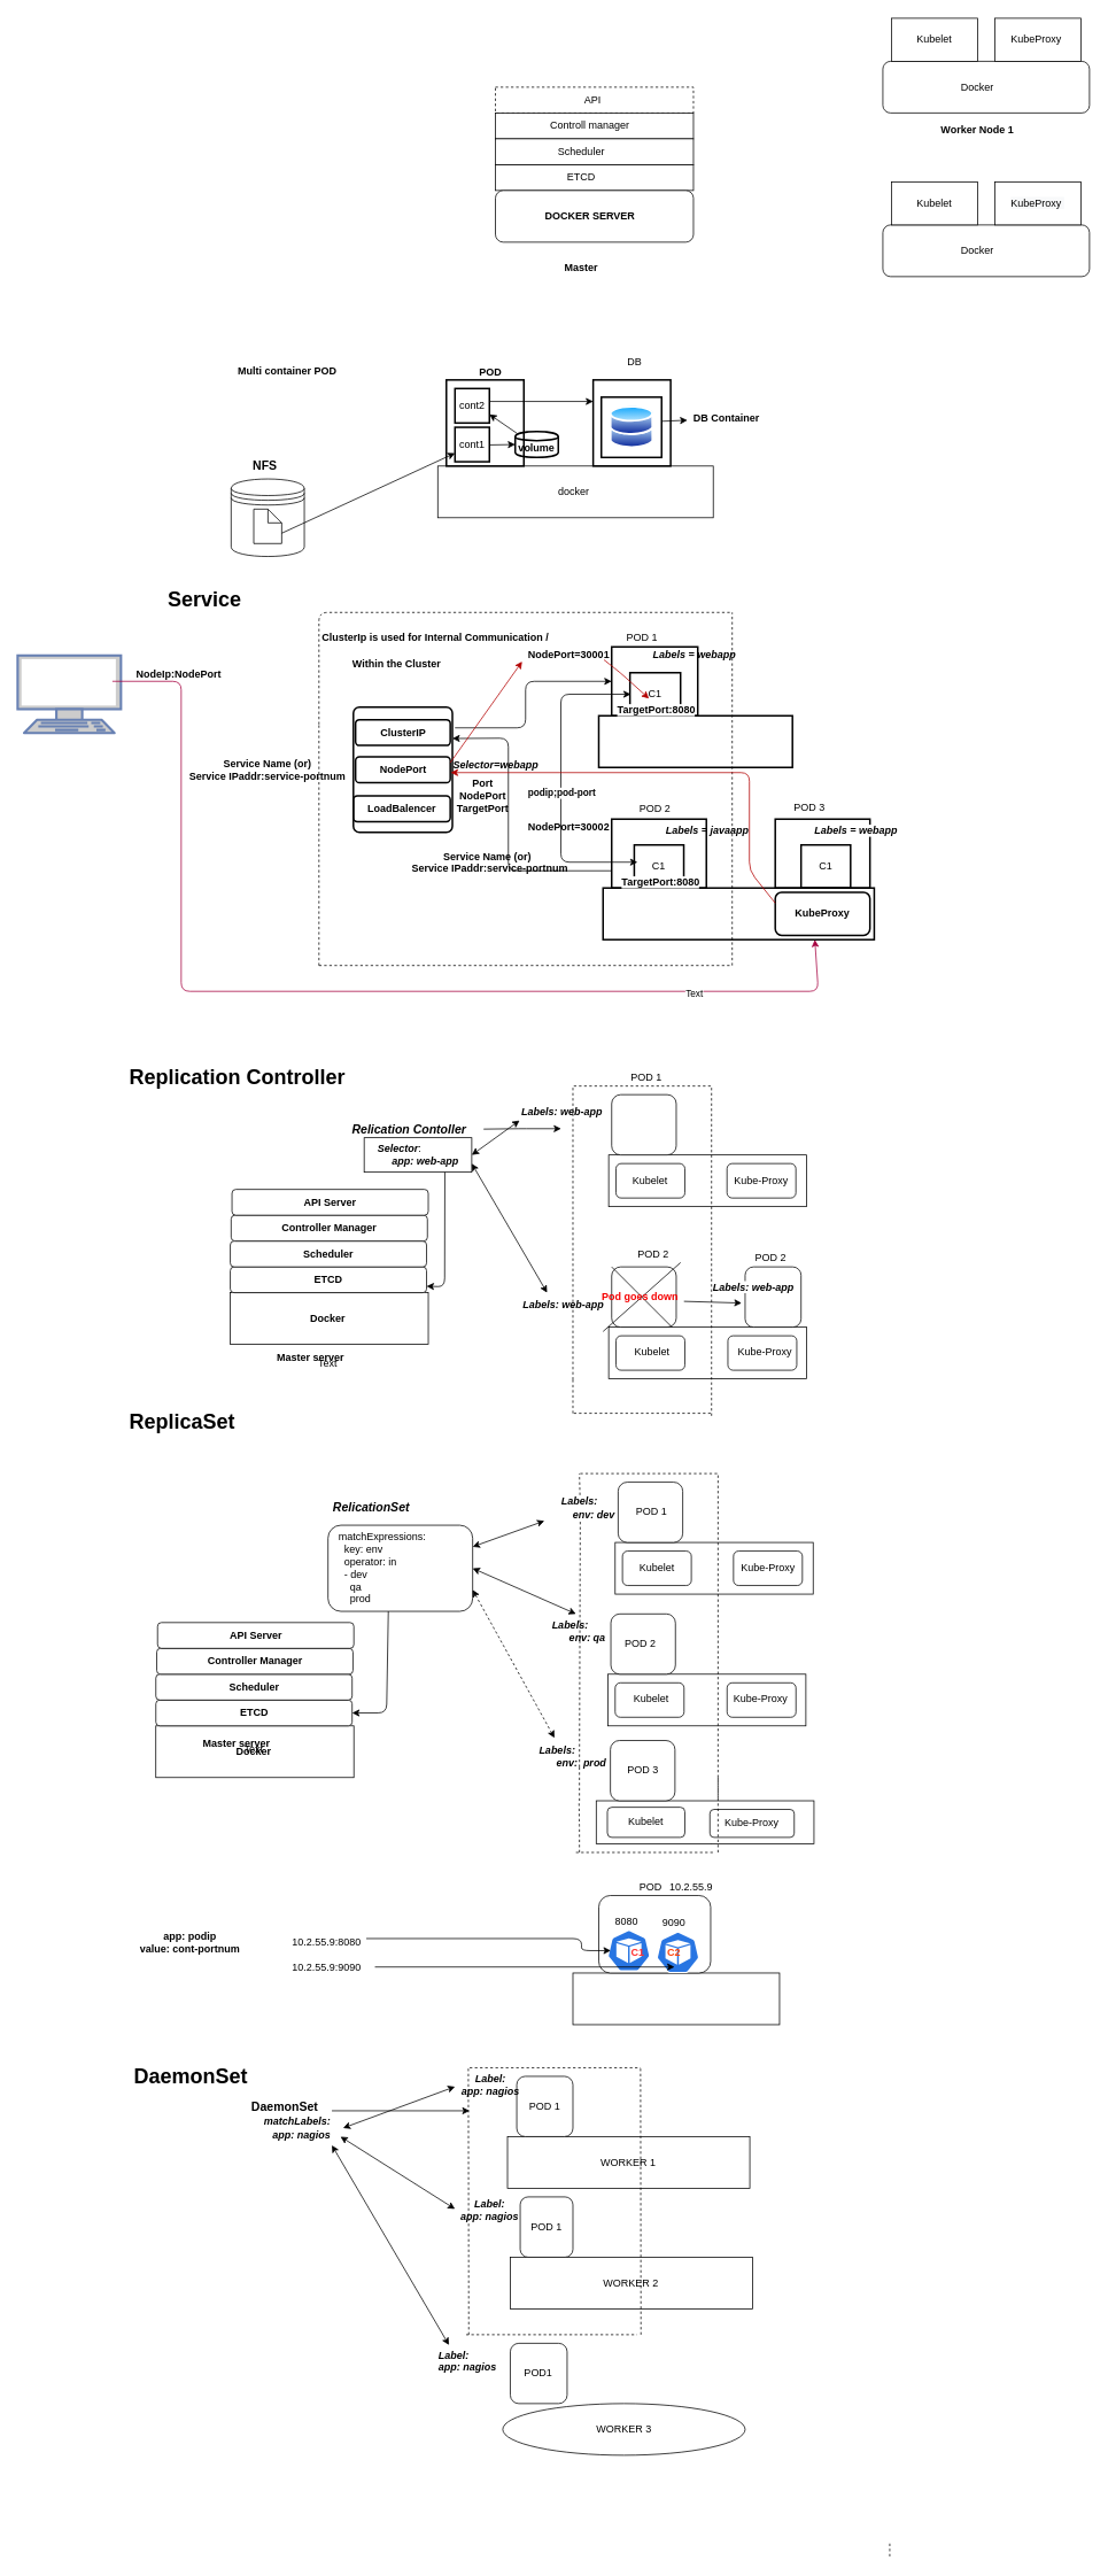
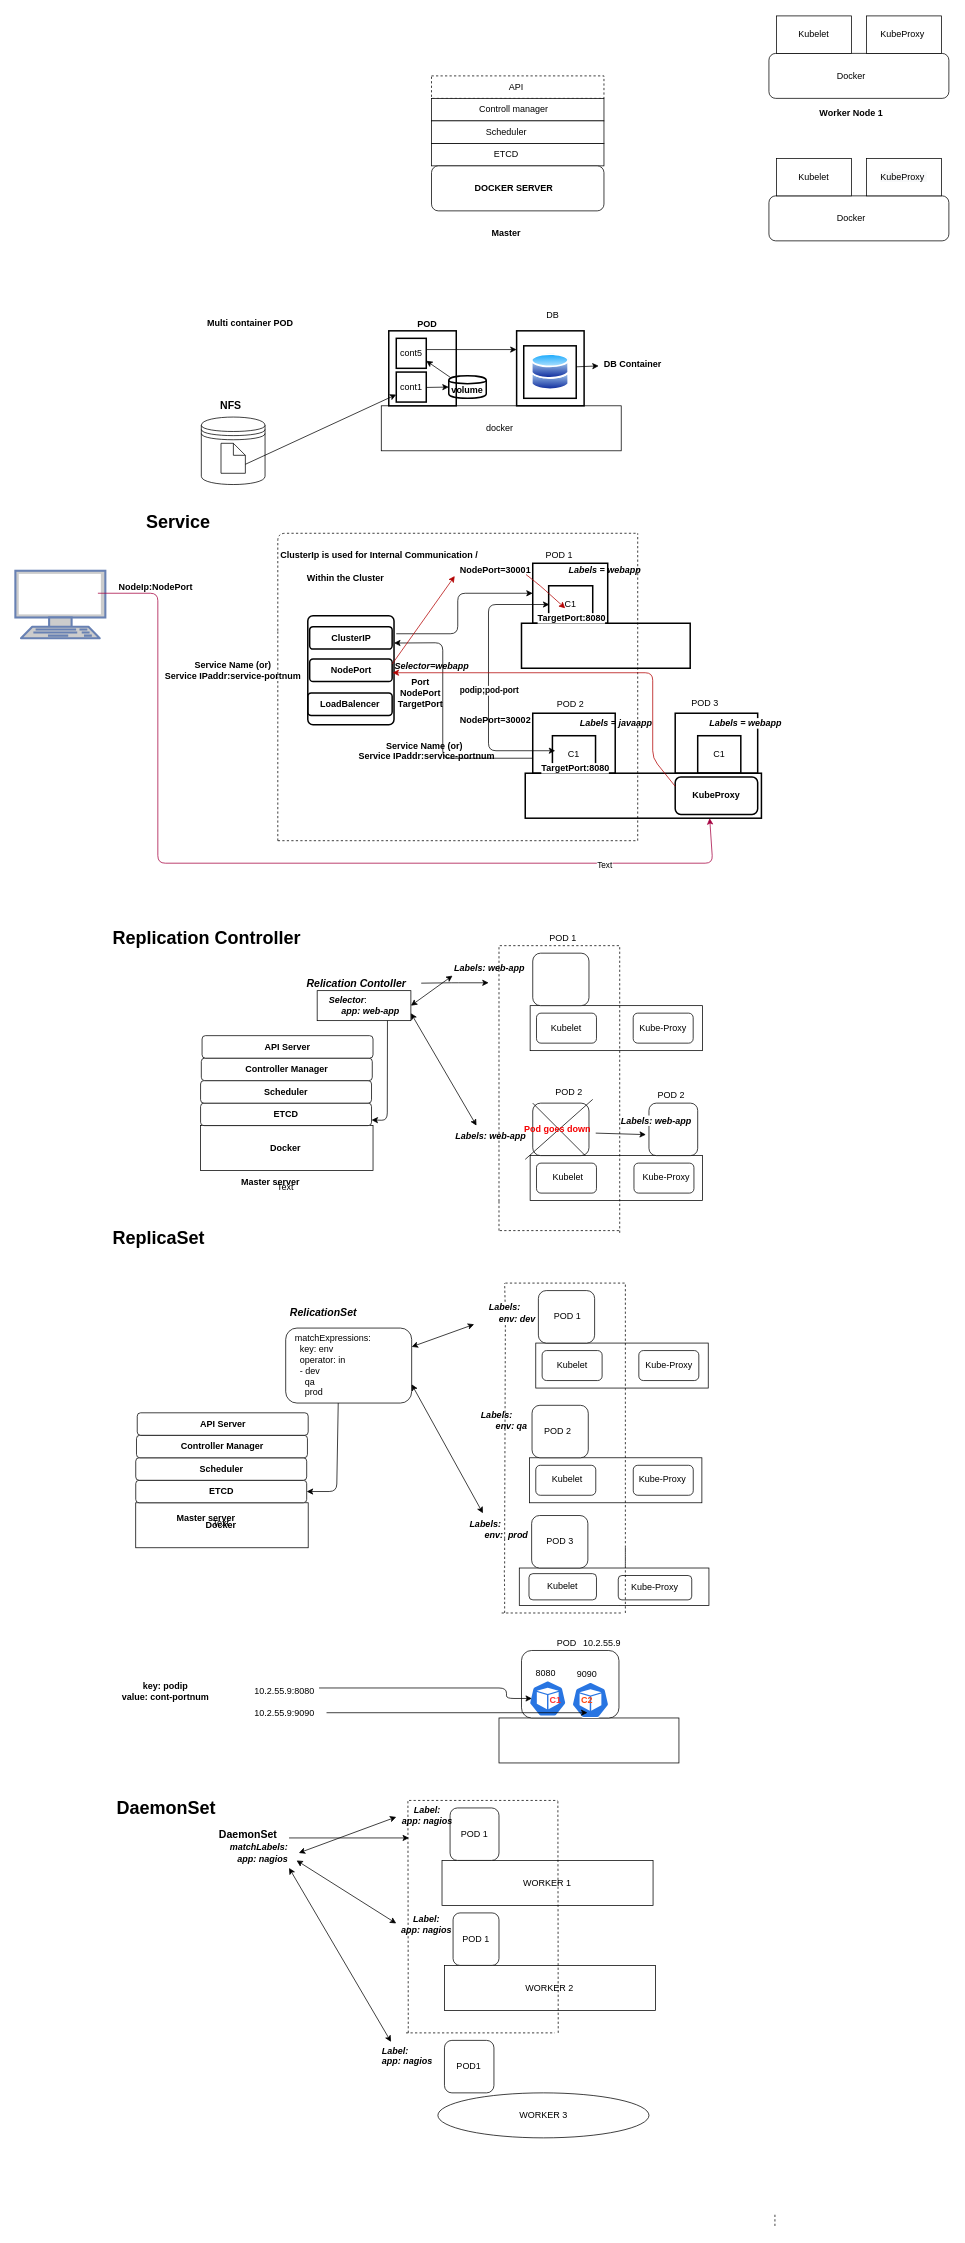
- <mxCell id="27" value="cont2" style="rounded=0;whiteSpace=wrap;html=1;strokeWidth=2;" vertex="1" parent="1"><mxGeometry x="528" y="450" width="40" height="40" as="geometry" /></mxCell>
+ <mxCell id="27" value="cont5" style="rounded=0;whiteSpace=wrap;html=1;strokeWidth=2;" vertex="1" parent="1"><mxGeometry x="528" y="450" width="40" height="40" as="geometry" /></mxCell>
- <mxCell id="153" value="" style="endArrow=classic;startArrow=classic;html=1;entryX=1;entryY=0.5;entryDx=0;entryDy=0;exitX=0.25;exitY=0;exitDx=0;exitDy=0;" edge="1" parent="1" source="151" target="150"><mxGeometry width="50" height="50" relative="1" as="geometry"><mxPoint x="609.53" y="1960" as="sourcePoint" /><mxPoint x="659.53" y="1910" as="targetPoint" /></mxGeometry></mxCell>
- <mxCell id="167" value="" style="endArrow=classic;startArrow=classic;html=1;exitX=0.167;exitY=-0.033;exitDx=0;exitDy=0;exitPerimeter=0;entryX=1;entryY=0.75;entryDx=0;entryDy=0;dashed=1;" edge="1" parent="1" source="166" target="150"><mxGeometry width="50" height="50" relative="1" as="geometry"><mxPoint x="496.53" y="1870" as="sourcePoint" /><mxPoint x="546.53" y="1820" as="targetPoint" /></mxGeometry></mxCell>
+ <mxCell id="167" value="" style="endArrow=classic;startArrow=classic;html=1;exitX=0.167;exitY=-0.033;exitDx=0;exitDy=0;exitPerimeter=0;entryX=1;entryY=0.75;entryDx=0;entryDy=0;" edge="1" parent="1" source="166" target="150"><mxGeometry width="50" height="50" relative="1" as="geometry"><mxPoint x="496.53" y="1870" as="sourcePoint" /><mxPoint x="546.53" y="1820" as="targetPoint" /></mxGeometry></mxCell>
- <mxCell id="181" value="&lt;b&gt;app: podip&lt;br&gt;value: cont-portnum&lt;/b&gt;" style="text;html=1;align=center;verticalAlign=middle;resizable=0;points=[];autosize=1;" vertex="1" parent="1"><mxGeometry x="155" y="2240" width="130" height="30" as="geometry" /></mxCell>
+ <mxCell id="181" value="&lt;b&gt;key: podip&lt;br&gt;value: cont-portnum&lt;/b&gt;" style="text;html=1;align=center;verticalAlign=middle;resizable=0;points=[];autosize=1;" vertex="1" parent="1"><mxGeometry x="155" y="2240" width="130" height="30" as="geometry" /></mxCell>
